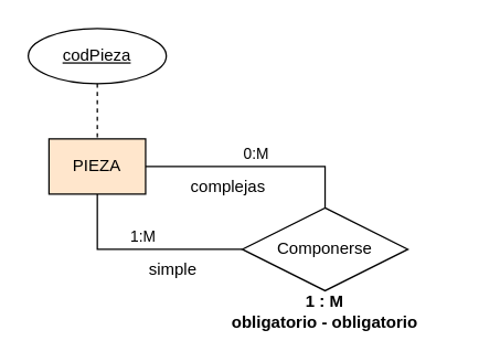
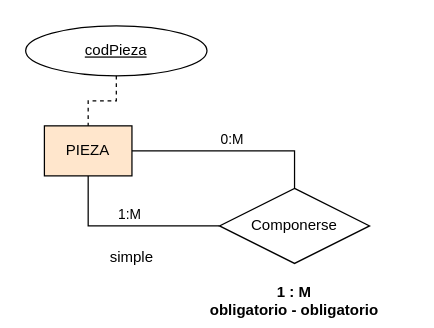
- <mxCell id="7" value="&lt;u&gt;codPieza&lt;/u&gt;" style="ellipse;whiteSpace=wrap;html=1;align=center;" parent="1" vertex="1"><mxGeometry x="20" y="20" width="100" height="40" as="geometry" /></mxCell>
+ <mxCell id="7" value="&lt;u&gt;codPieza&lt;/u&gt;" style="ellipse;whiteSpace=wrap;html=1;align=center;" parent="1" vertex="1"><mxGeometry x="20" y="20" width="145" height="40" as="geometry" /></mxCell>
- <mxCell id="10" value="complejas" style="text;html=1;align=center;verticalAlign=middle;whiteSpace=wrap;rounded=0;" parent="1" vertex="1"><mxGeometry x="135" y="120" width="60" height="30" as="geometry" /></mxCell>
- <mxCell id="9" value="simple" style="text;html=1;align=center;verticalAlign=middle;whiteSpace=wrap;rounded=0;" parent="1" vertex="1"><mxGeometry x="95" y="180" width="60" height="30" as="geometry" /></mxCell>
+ <mxCell id="9" value="simple" style="text;html=1;align=center;verticalAlign=middle;whiteSpace=wrap;rounded=0;" parent="1" vertex="1"><mxGeometry x="75" y="190" width="60" height="30" as="geometry" /></mxCell>
- <mxCell id="6" value="&lt;b&gt;1 : M&lt;/b&gt;&lt;div style=&quot;&quot;&gt;&lt;b&gt;obligatorio - obligatorio&lt;/b&gt;&lt;/div&gt;" style="text;html=1;align=center;verticalAlign=middle;whiteSpace=wrap;rounded=0;" parent="1" vertex="1"><mxGeometry x="145" y="210" width="180" height="30" as="geometry" /></mxCell>
+ <mxCell id="6" value="&lt;b&gt;1 : M&lt;/b&gt;&lt;div style=&quot;&quot;&gt;&lt;b&gt;obligatorio - obligatorio&lt;/b&gt;&lt;/div&gt;" style="text;html=1;align=center;verticalAlign=middle;whiteSpace=wrap;rounded=0;" parent="1" vertex="1"><mxGeometry x="145" y="225" width="180" height="30" as="geometry" /></mxCell>
